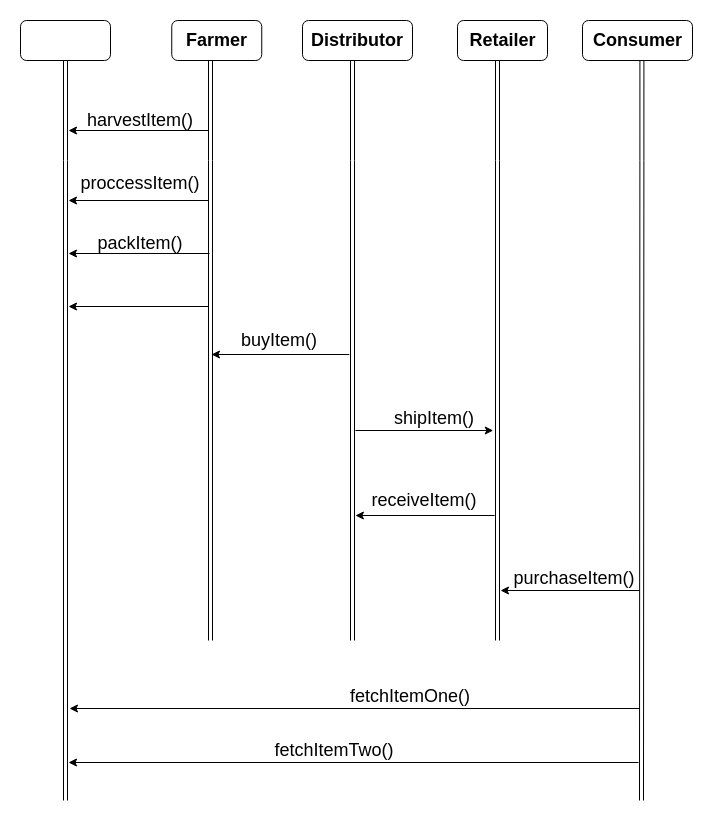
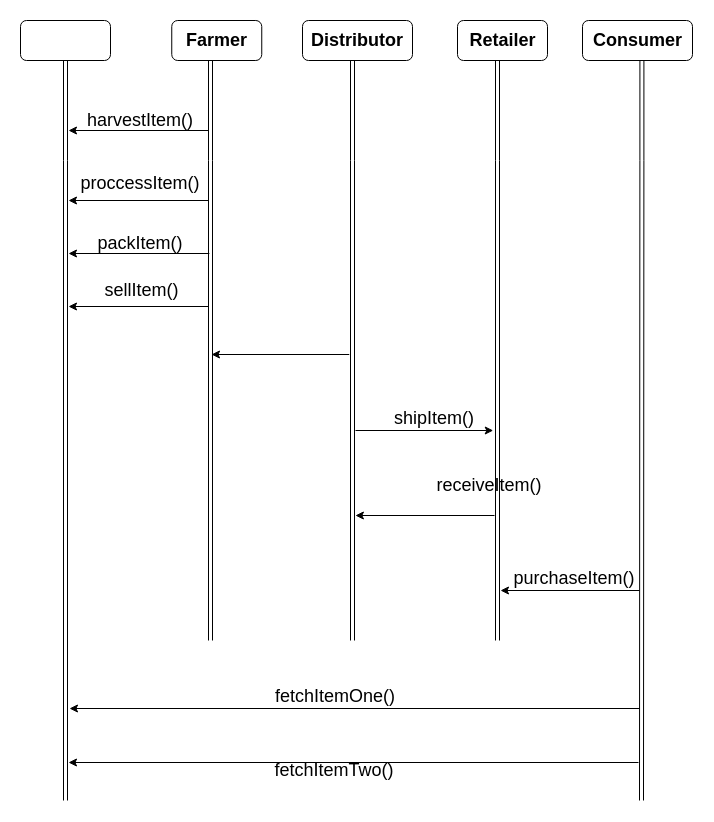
+ <mxCell id="33" value="sellItem()" style="text;html=1;strokeColor=none;fillColor=none;align=center;verticalAlign=middle;whiteSpace=wrap;rounded=0;fontSize=18;" parent="32" vertex="1"><mxGeometry x="30.5" width="85" height="20" as="geometry" /></mxCell>
- <mxCell id="15" value="buyItem()" style="text;html=1;strokeColor=none;fillColor=none;align=center;verticalAlign=middle;whiteSpace=wrap;rounded=0;fontSize=18;" parent="1" vertex="1"><mxGeometry x="239" y="330" width="80" height="20" as="geometry" /></mxCell>
- <mxCell id="20" value="receiveItem()" style="text;html=1;strokeColor=none;fillColor=none;align=center;verticalAlign=middle;whiteSpace=wrap;rounded=0;fontSize=18;" parent="1" vertex="1"><mxGeometry x="368.75" y="490" width="110" height="20" as="geometry" /></mxCell>
+ <mxCell id="20" value="receiveItem()" style="text;html=1;strokeColor=none;fillColor=none;align=center;verticalAlign=middle;whiteSpace=wrap;rounded=0;fontSize=18;" parent="1" vertex="1"><mxGeometry x="433.75" y="475" width="110" height="20" as="geometry" /></mxCell>
- <mxCell id="40" value="fetchItemOne()" style="text;html=1;strokeColor=none;fillColor=none;align=center;verticalAlign=middle;whiteSpace=wrap;rounded=0;fontSize=18;" vertex="1" parent="1"><mxGeometry x="345" y="686" width="130" height="20" as="geometry" /></mxCell>
+ <mxCell id="40" value="fetchItemOne()" style="text;html=1;strokeColor=none;fillColor=none;align=center;verticalAlign=middle;whiteSpace=wrap;rounded=0;fontSize=18;" vertex="1" parent="1"><mxGeometry x="270" y="686" width="130" height="20" as="geometry" /></mxCell>
- <mxCell id="42" value="fetchItemTwo()" style="text;html=1;strokeColor=none;fillColor=none;align=center;verticalAlign=middle;whiteSpace=wrap;rounded=0;fontSize=18;" vertex="1" parent="1"><mxGeometry x="269" y="740" width="130" height="20" as="geometry" /></mxCell>
+ <mxCell id="42" value="fetchItemTwo()" style="text;html=1;strokeColor=none;fillColor=none;align=center;verticalAlign=middle;whiteSpace=wrap;rounded=0;fontSize=18;" vertex="1" parent="1"><mxGeometry x="269" y="760" width="130" height="20" as="geometry" /></mxCell>
